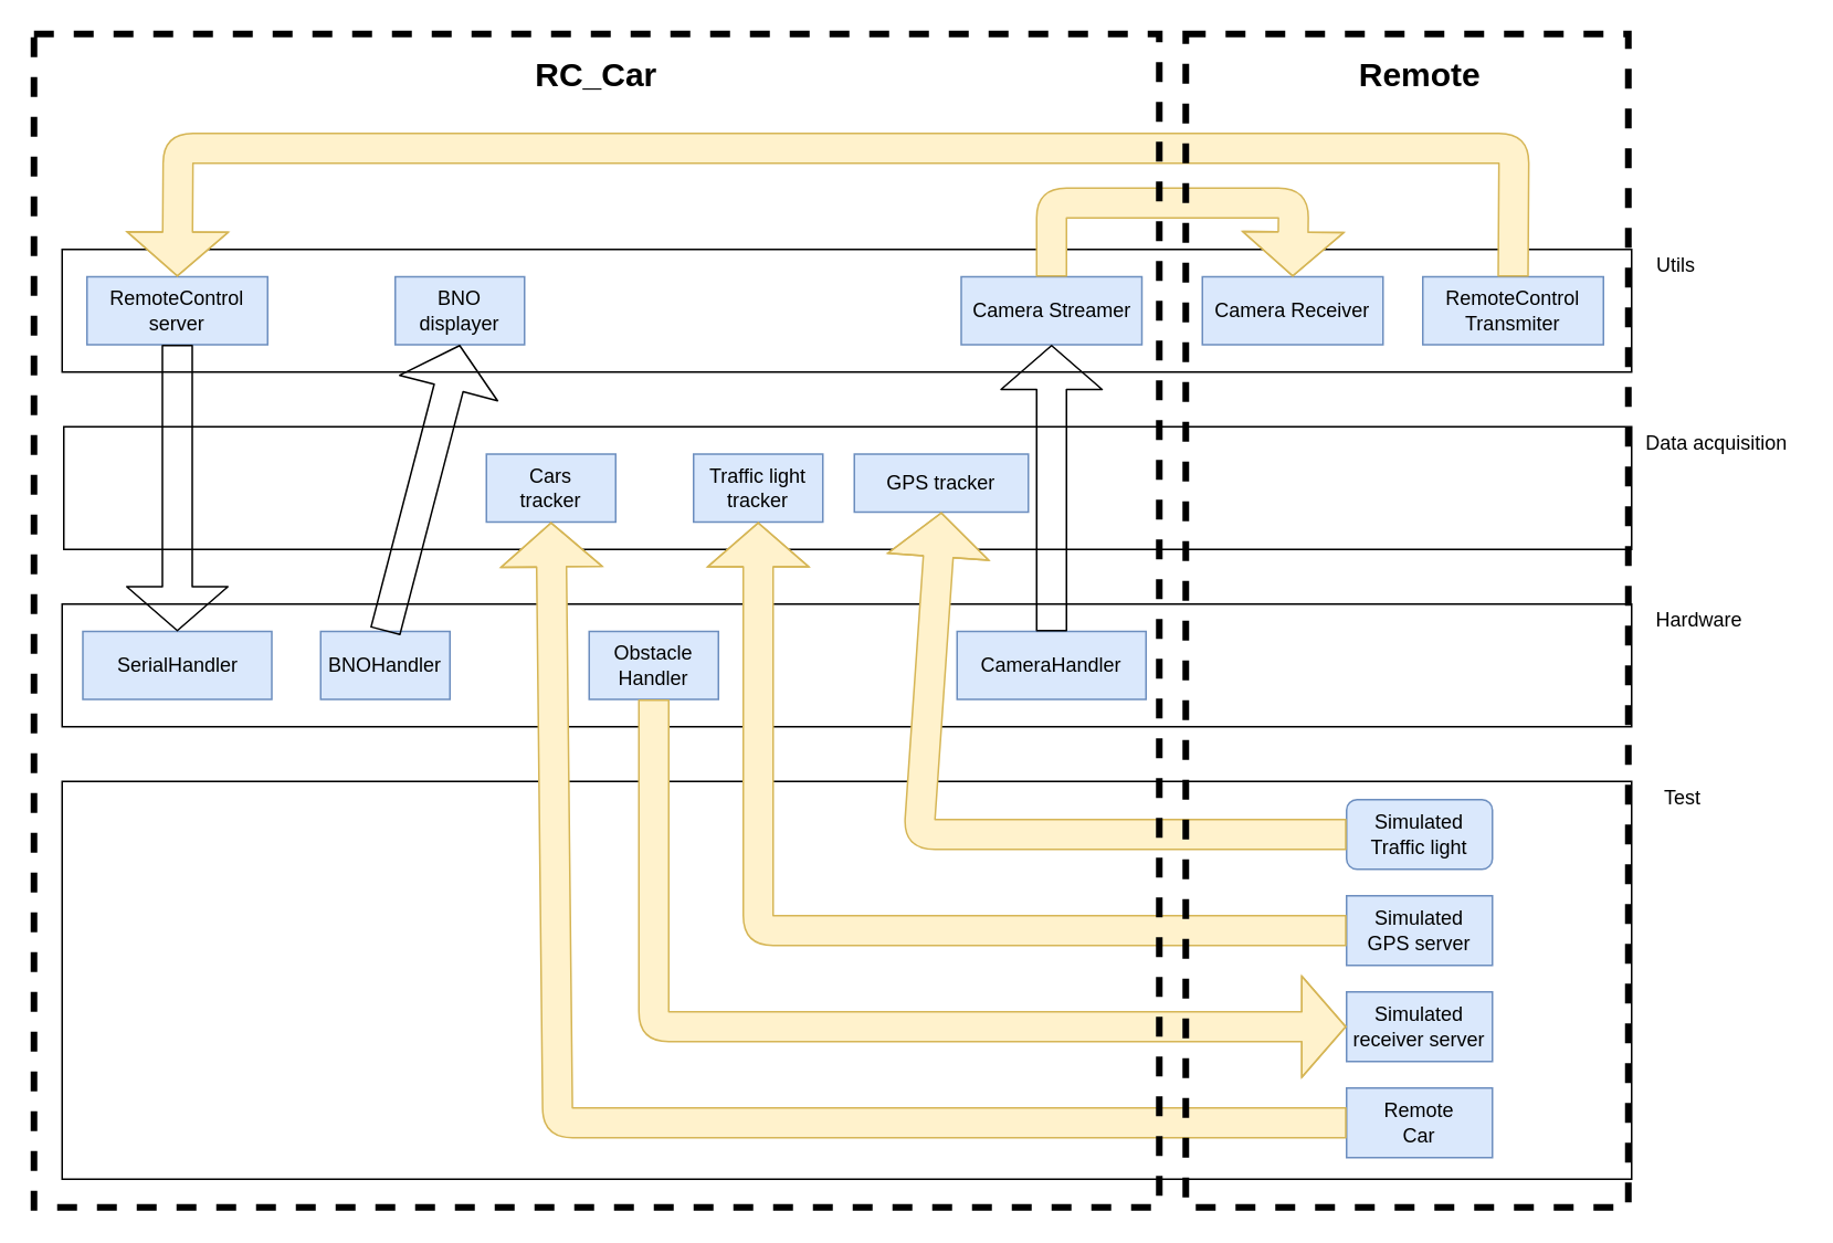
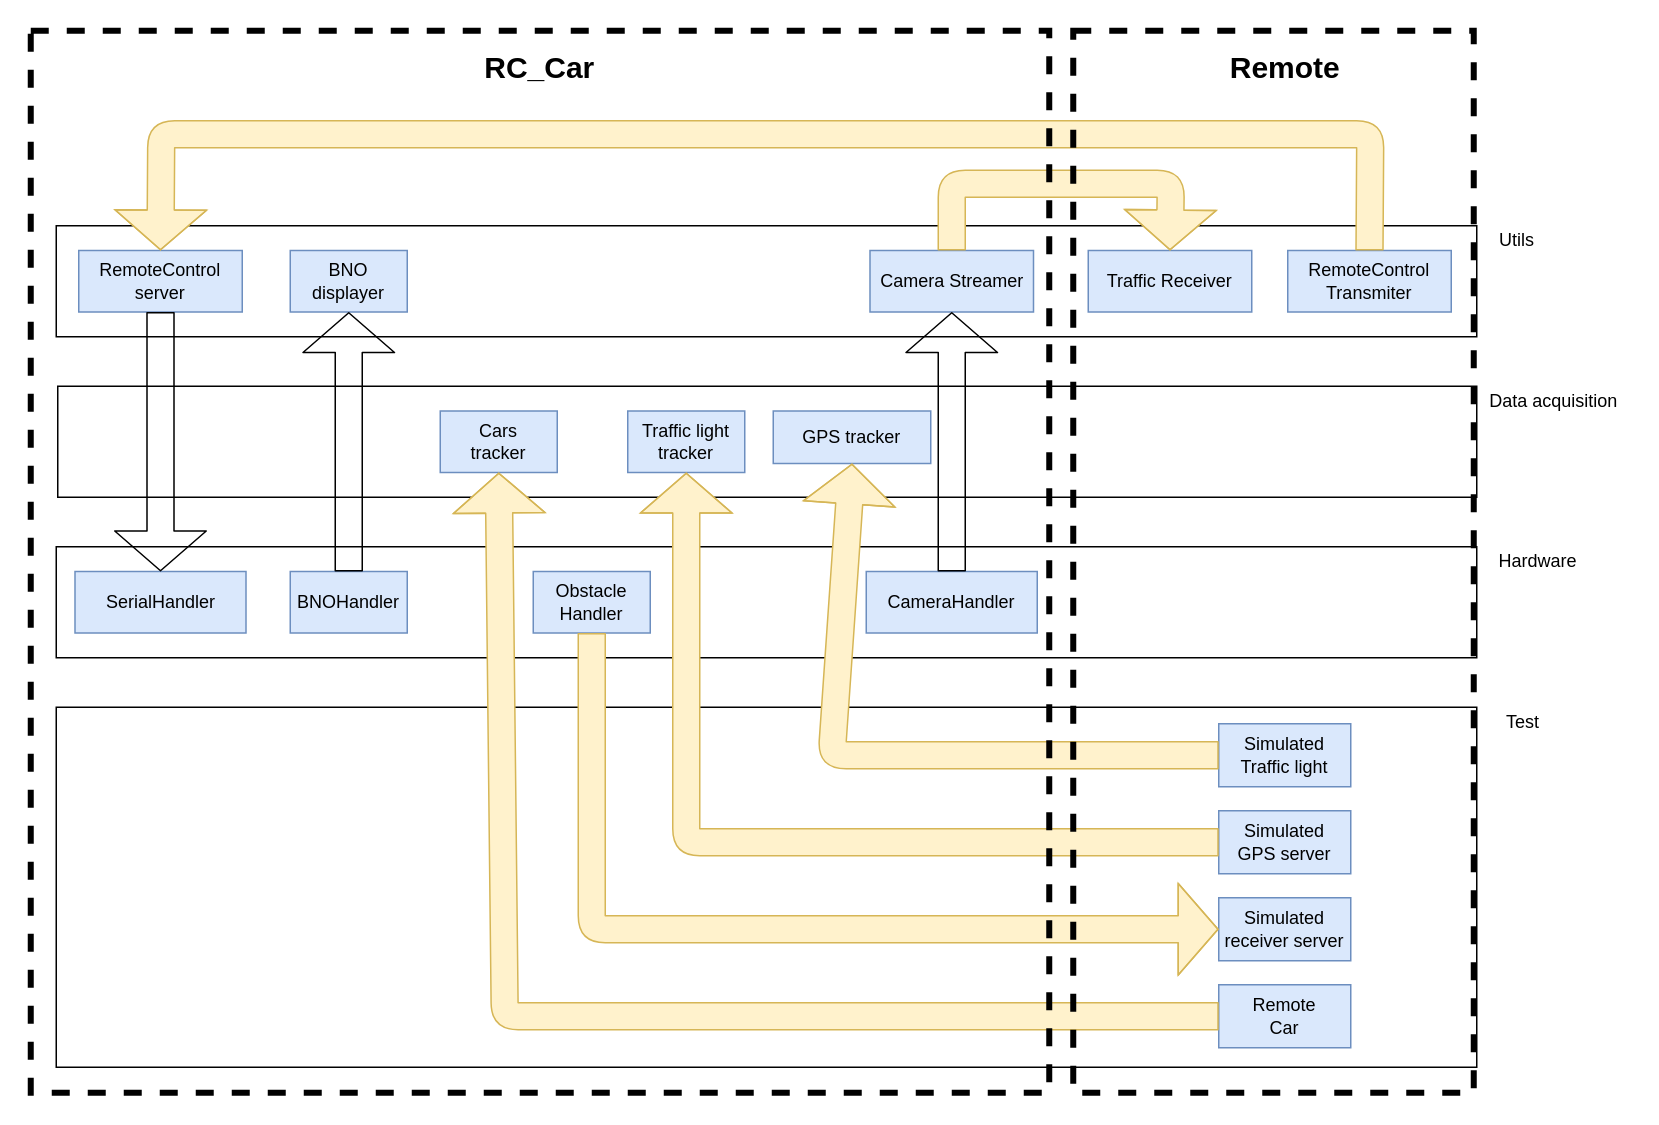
- <mxCell id="35" value="&lt;div&gt;BNO&lt;/div&gt;&lt;div&gt;displayer&lt;/div&gt;" style="rounded=0;whiteSpace=wrap;html=1;fillColor=#dae8fc;strokeColor=#6c8ebf;" vertex="1" parent="1"><mxGeometry x="238" y="166.5" width="78" height="41" as="geometry" /></mxCell>
+ <mxCell id="35" value="&lt;div&gt;BNO&lt;/div&gt;&lt;div&gt;displayer&lt;/div&gt;" style="rounded=0;whiteSpace=wrap;html=1;fillColor=#dae8fc;strokeColor=#6c8ebf;" vertex="1" parent="1"><mxGeometry x="193" y="166.5" width="78" height="41" as="geometry" /></mxCell>
- <mxCell id="22" value="Camera Receiver" style="rounded=0;whiteSpace=wrap;html=1;fillColor=#dae8fc;strokeColor=#6c8ebf;" parent="1" vertex="1"><mxGeometry x="725" y="166.5" width="109" height="41" as="geometry" /></mxCell>
+ <mxCell id="22" value="Traffic Receiver" style="rounded=0;whiteSpace=wrap;html=1;fillColor=#dae8fc;strokeColor=#6c8ebf;" parent="1" vertex="1"><mxGeometry x="725" y="166.5" width="109" height="41" as="geometry" /></mxCell>
- <mxCell id="11" value="&lt;div&gt;Simulated &lt;br&gt;&lt;/div&gt;&lt;div&gt;Traffic light&lt;br&gt;&lt;/div&gt;" style="whiteSpace=wrap;html=1;fillColor=#dae8fc;strokeColor=#6c8ebf;rounded=1;" parent="1" vertex="1"><mxGeometry x="812" y="482" width="88" height="42" as="geometry" /></mxCell>
+ <mxCell id="11" value="&lt;div&gt;Simulated &lt;br&gt;&lt;/div&gt;&lt;div&gt;Traffic light&lt;br&gt;&lt;/div&gt;" style="rounded=0;whiteSpace=wrap;html=1;fillColor=#dae8fc;strokeColor=#6c8ebf;" parent="1" vertex="1"><mxGeometry x="812" y="482" width="88" height="42" as="geometry" /></mxCell>
